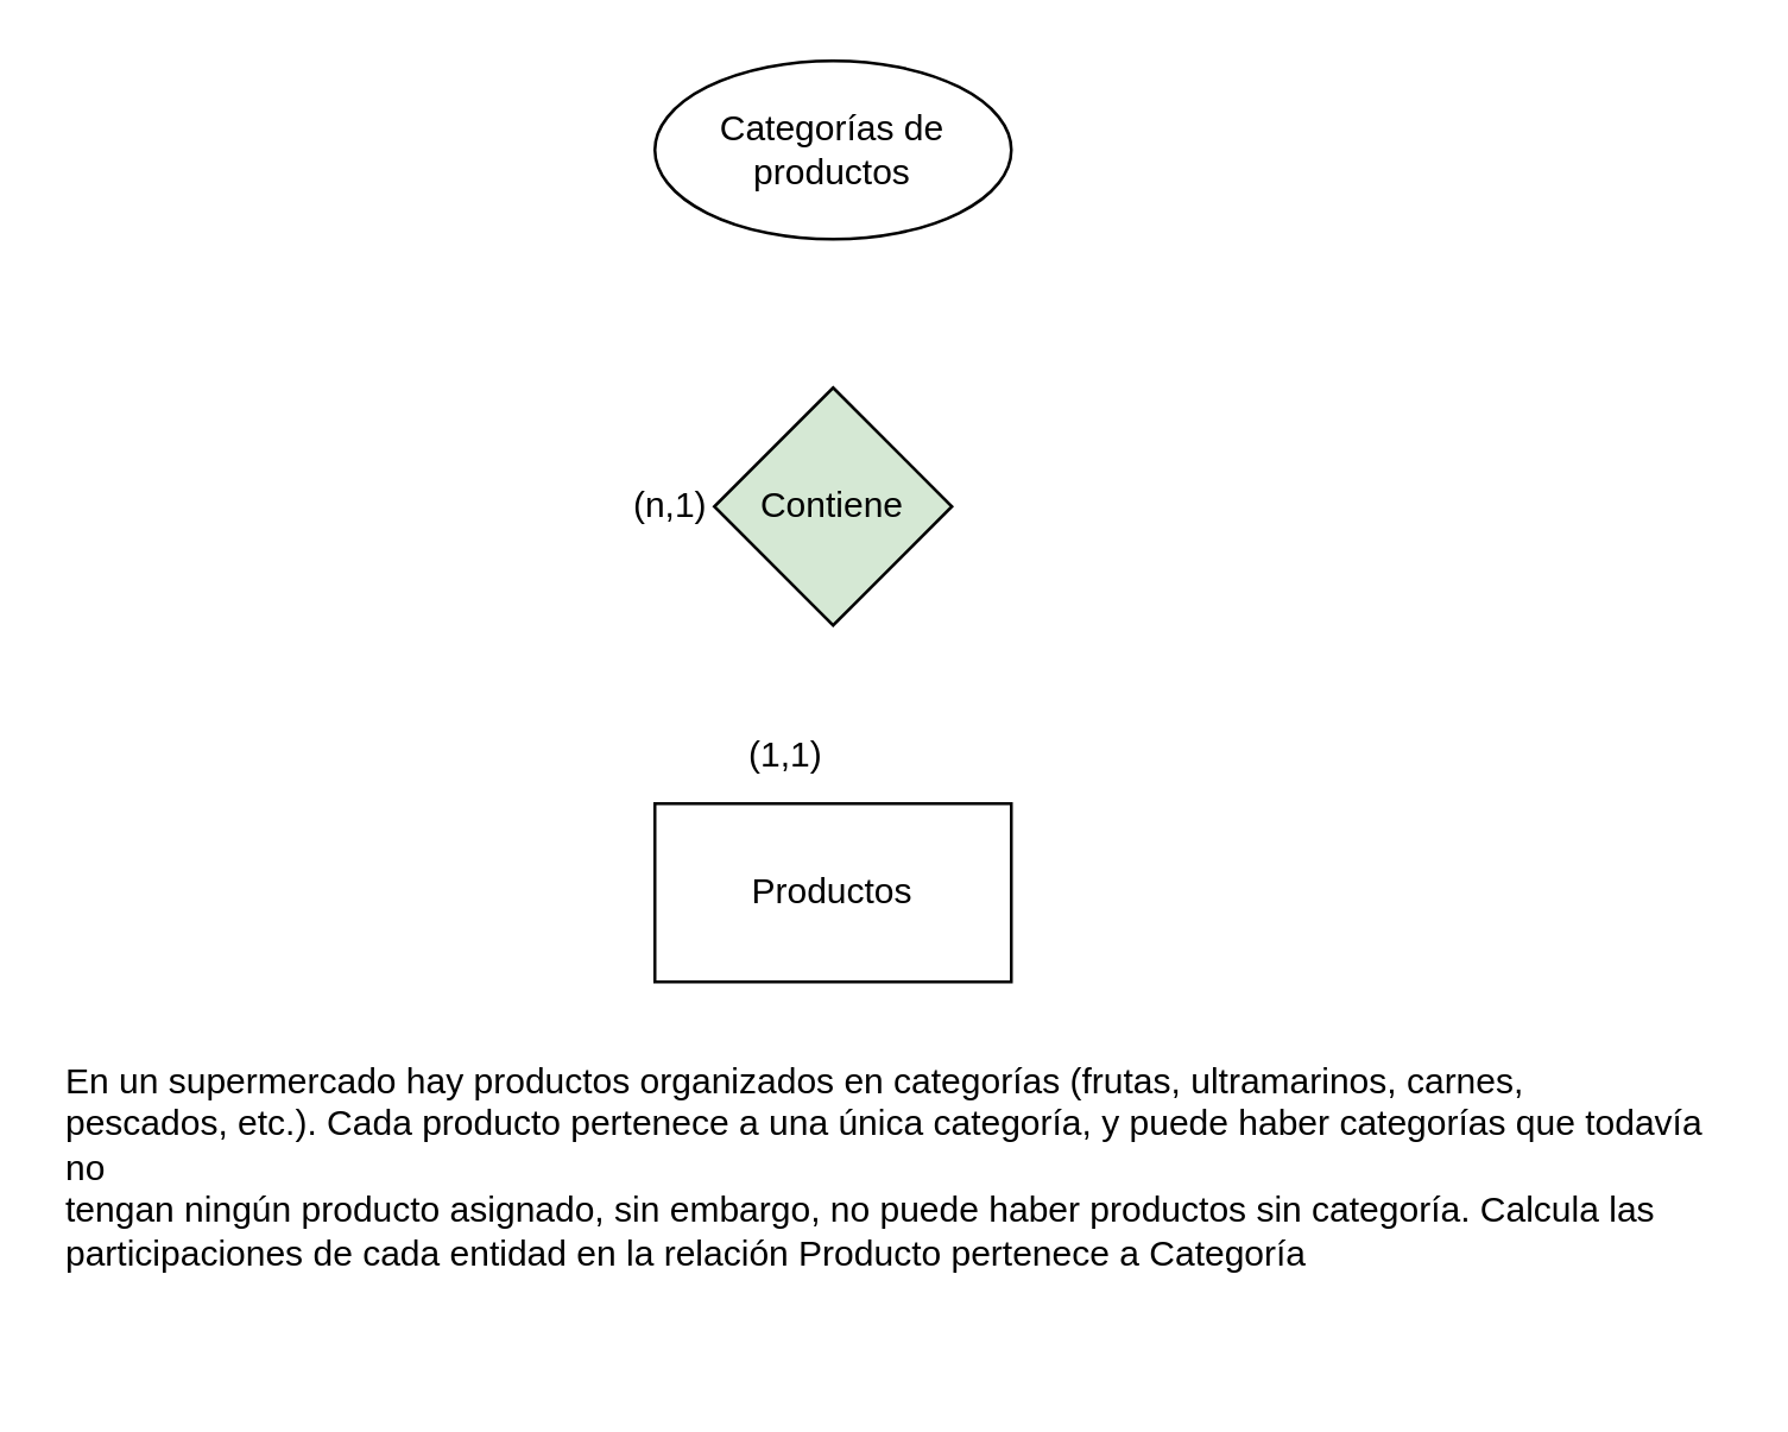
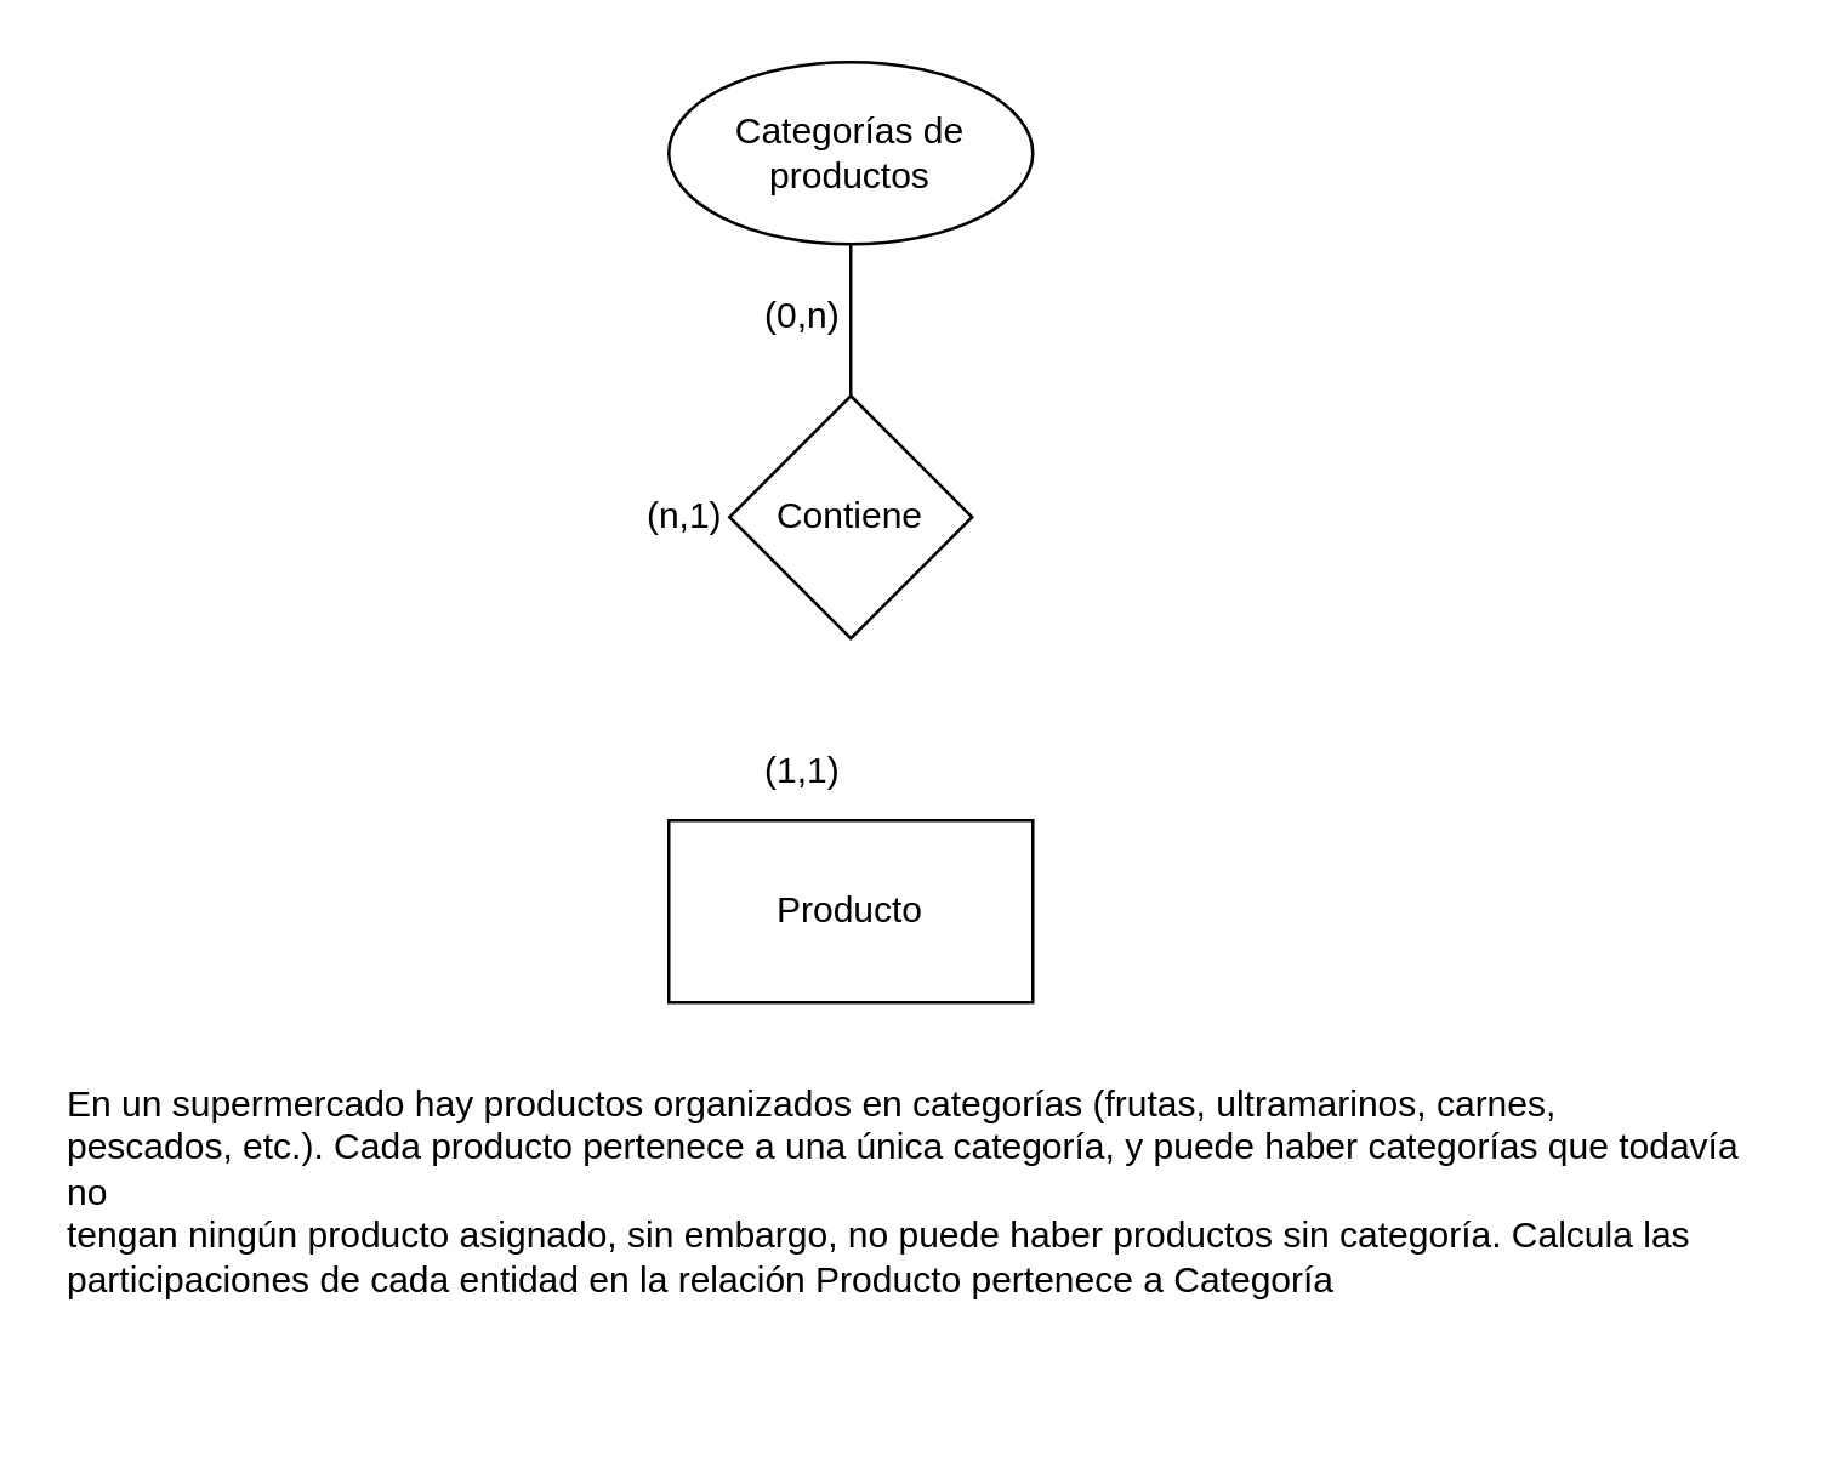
+ <mxCell id="6" value="" style="endArrow=none;html=1;rounded=0;exitX=0.5;exitY=1;exitDx=0;exitDy=0;" edge="1" parent="1" source="5" target="4"><mxGeometry width="50" height="50" relative="1" as="geometry"><mxPoint x="360" y="230" as="sourcePoint" /><mxPoint x="410" y="180" as="targetPoint" /></mxGeometry></mxCell>
+ <mxCell id="7" value="(0,n)" style="text;whiteSpace=wrap;html=1;" vertex="1" parent="1"><mxGeometry x="250" y="90" width="60" height="40" as="geometry" /></mxCell>
- <mxCell id="4" value="Contiene" style="rhombus;whiteSpace=wrap;html=1;fillColor=#d5e8d4;" vertex="1" parent="1"><mxGeometry x="240" y="130" width="80" height="80" as="geometry" /></mxCell>
+ <mxCell id="4" value="Contiene" style="rhombus;whiteSpace=wrap;html=1;" vertex="1" parent="1"><mxGeometry x="240" y="130" width="80" height="80" as="geometry" /></mxCell>
- <mxCell id="3" value="Productos" style="whiteSpace=wrap;html=1;" vertex="1" parent="1"><mxGeometry x="220" y="270" width="120" height="60" as="geometry" /></mxCell>
+ <mxCell id="3" value="Producto" style="whiteSpace=wrap;html=1;" vertex="1" parent="1"><mxGeometry x="220" y="270" width="120" height="60" as="geometry" /></mxCell>
